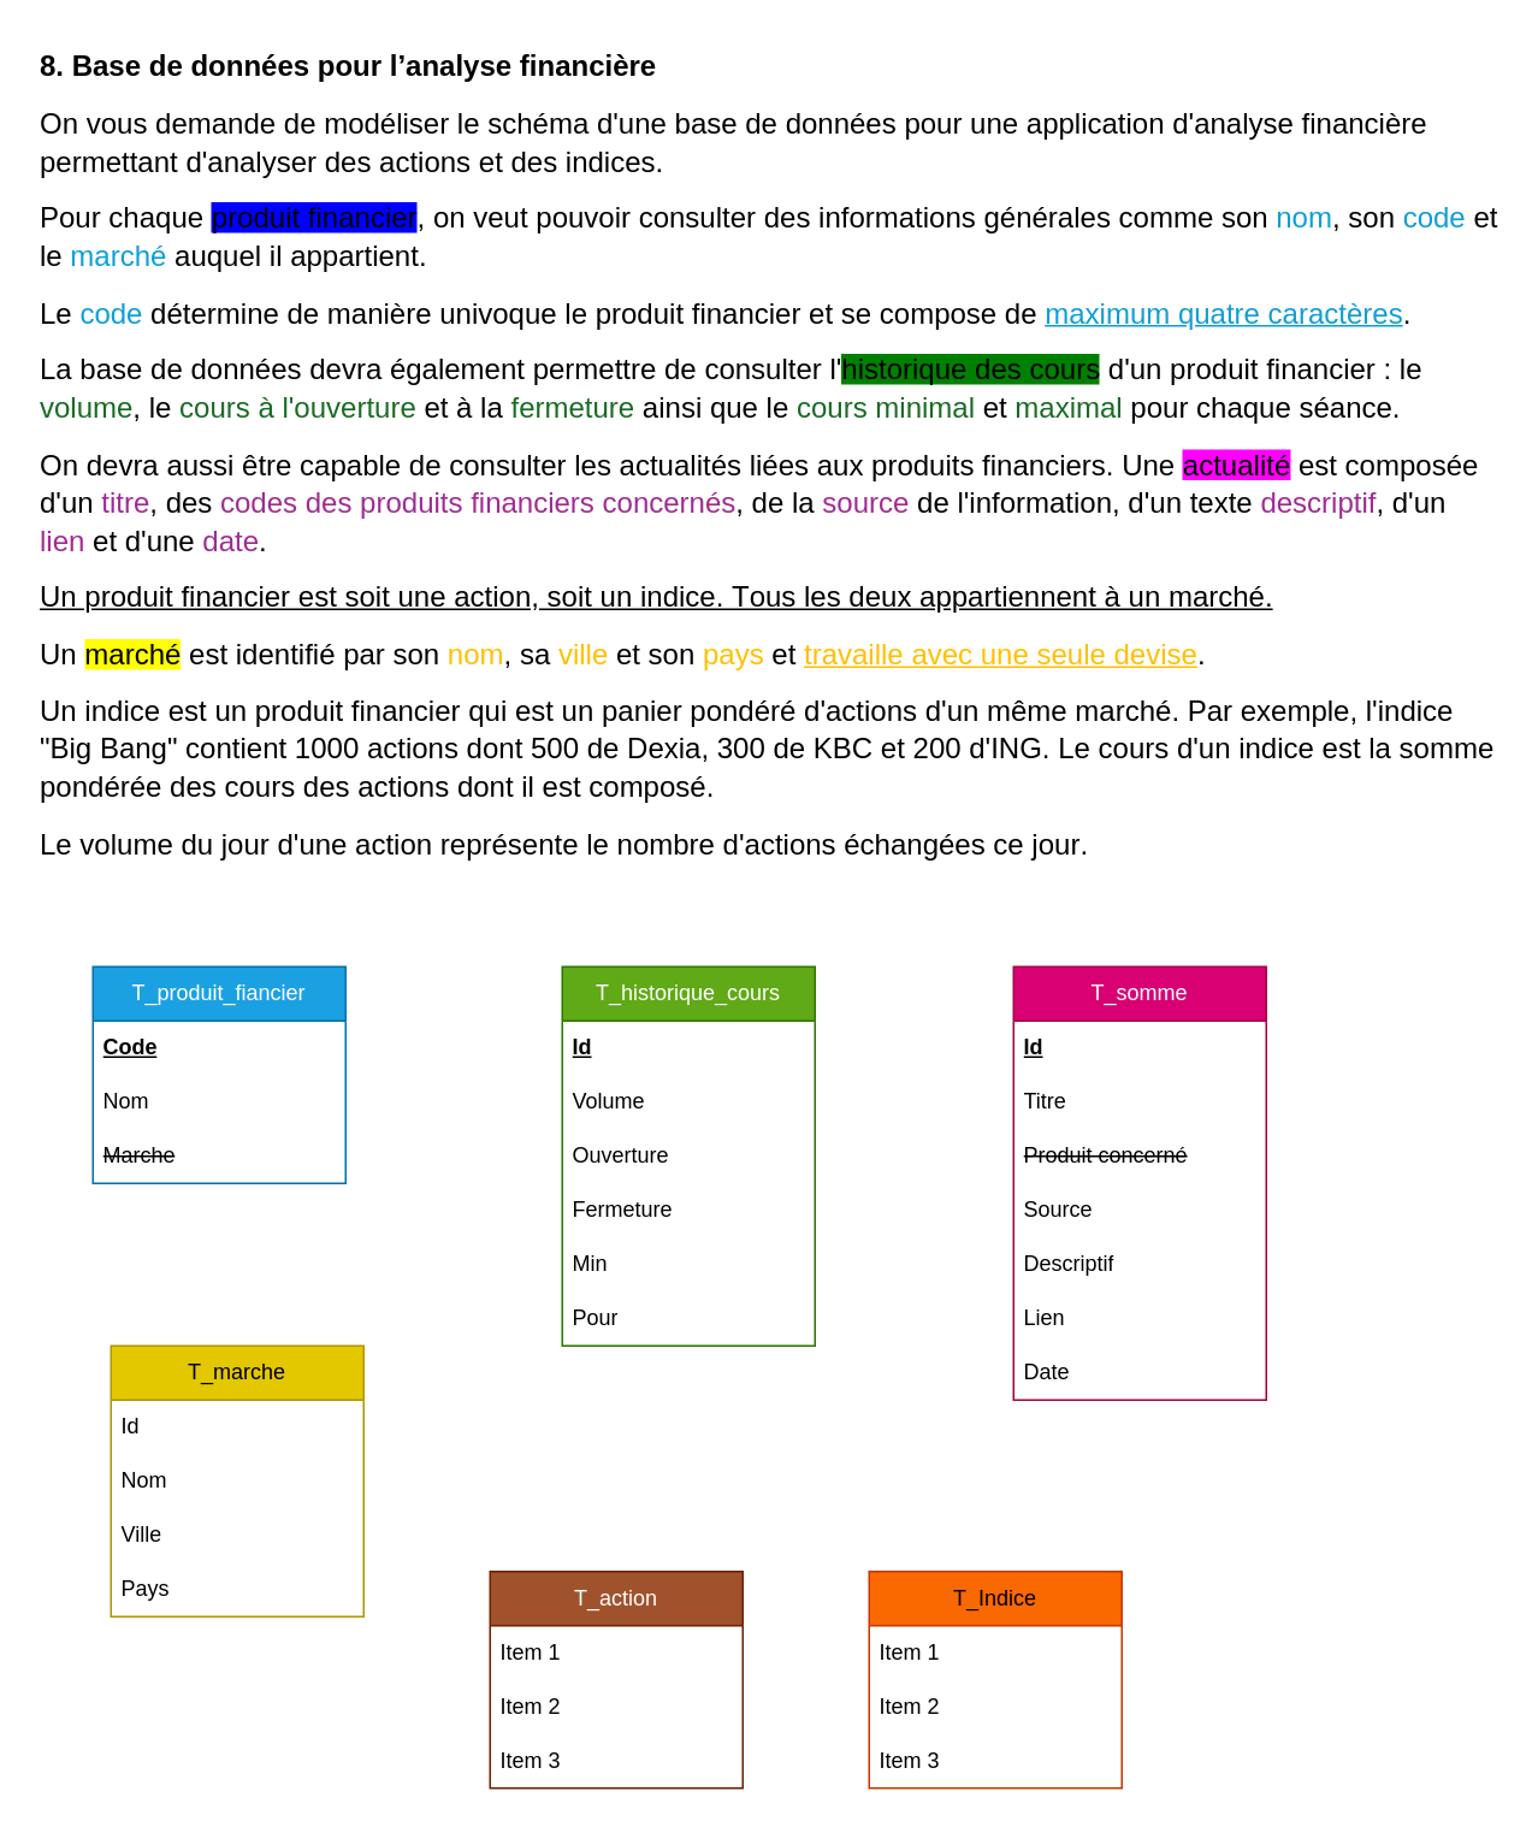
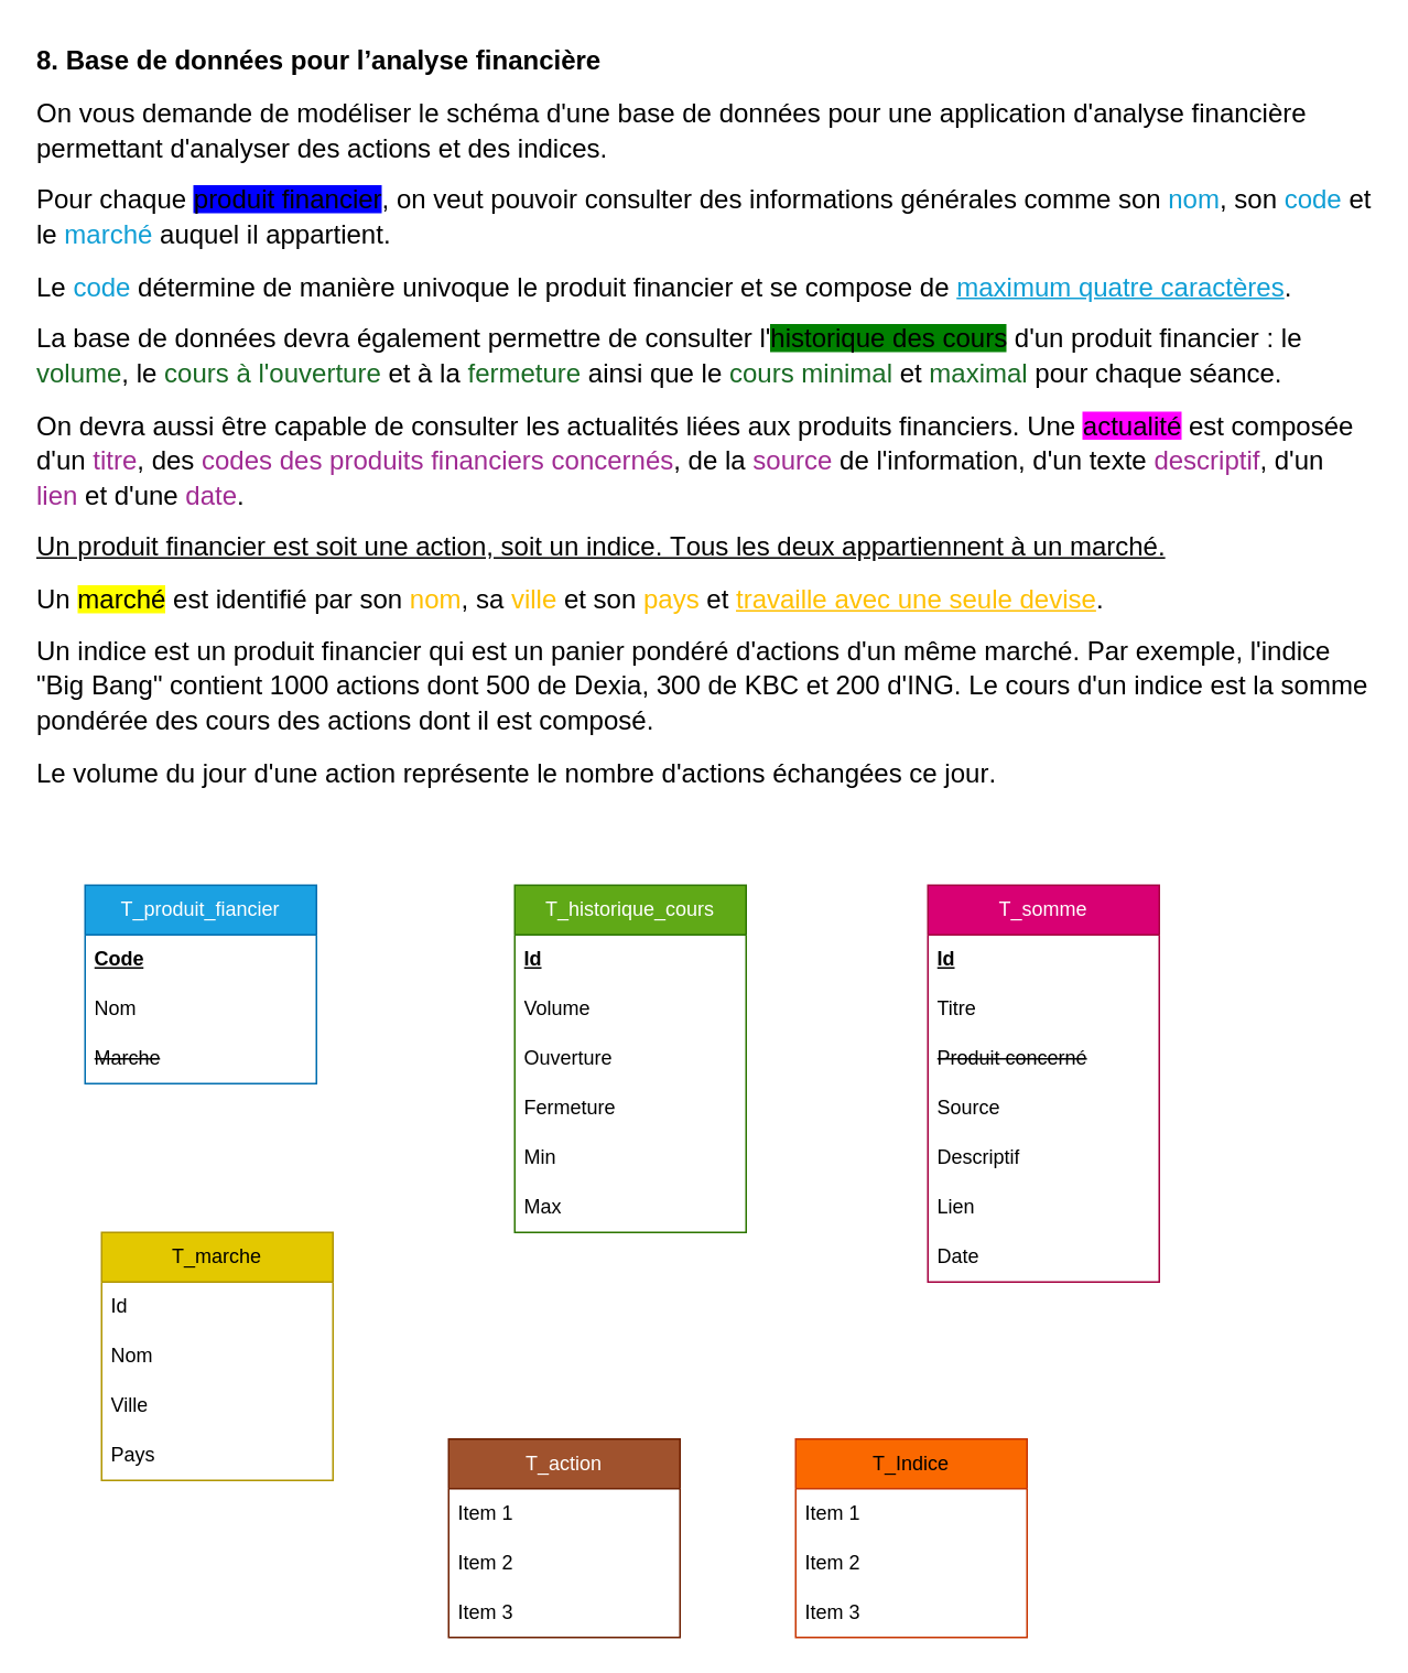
- <mxCell id="13" value="Pour" style="text;strokeColor=none;fillColor=none;align=left;verticalAlign=middle;spacingLeft=4;spacingRight=4;overflow=hidden;points=[[0,0.5],[1,0.5]];portConstraint=eastwest;rotatable=0;whiteSpace=wrap;html=1;" vertex="1" parent="7"><mxGeometry y="180" width="140" height="30" as="geometry" /></mxCell>
+ <mxCell id="13" value="Max" style="text;strokeColor=none;fillColor=none;align=left;verticalAlign=middle;spacingLeft=4;spacingRight=4;overflow=hidden;points=[[0,0.5],[1,0.5]];portConstraint=eastwest;rotatable=0;whiteSpace=wrap;html=1;" vertex="1" parent="7"><mxGeometry y="180" width="140" height="30" as="geometry" /></mxCell>
